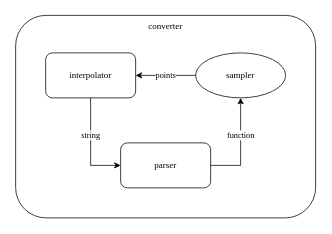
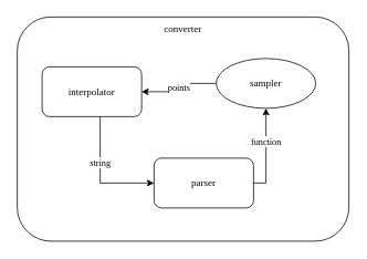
- <mxCell id="4" value="&lt;div&gt;interpolator&lt;/div&gt;" style="rounded=1;whiteSpace=wrap;html=1;fontFamily=Jetbrains Mono;fontSize=12;fontColor=light-dark(#000000,#FFFFFF);fillOpacity=0;" vertex="1" parent="1"><mxGeometry x="60" y="70" width="120" height="60" as="geometry" /></mxCell>
+ <mxCell id="4" value="&lt;div&gt;interpolator&lt;/div&gt;" style="rounded=1;whiteSpace=wrap;html=1;fontFamily=Jetbrains Mono;fontSize=12;fontColor=light-dark(#000000,#FFFFFF);fillOpacity=0;" vertex="1" parent="1"><mxGeometry x="50" y="80" width="120" height="60" as="geometry" /></mxCell>
- <mxCell id="6" value="parser" style="rounded=1;whiteSpace=wrap;html=1;fontFamily=Jetbrains Mono;fontSize=12;fontColor=light-dark(#000000,#FFFFFF);fillOpacity=0;" vertex="1" parent="1"><mxGeometry x="160" y="190" width="120" height="60" as="geometry" /></mxCell>
+ <mxCell id="6" value="parser" style="rounded=1;whiteSpace=wrap;html=1;fontFamily=Jetbrains Mono;fontSize=12;fontColor=light-dark(#000000,#FFFFFF);fillOpacity=0;" vertex="1" parent="1"><mxGeometry x="185" y="190" width="120" height="60" as="geometry" /></mxCell>
